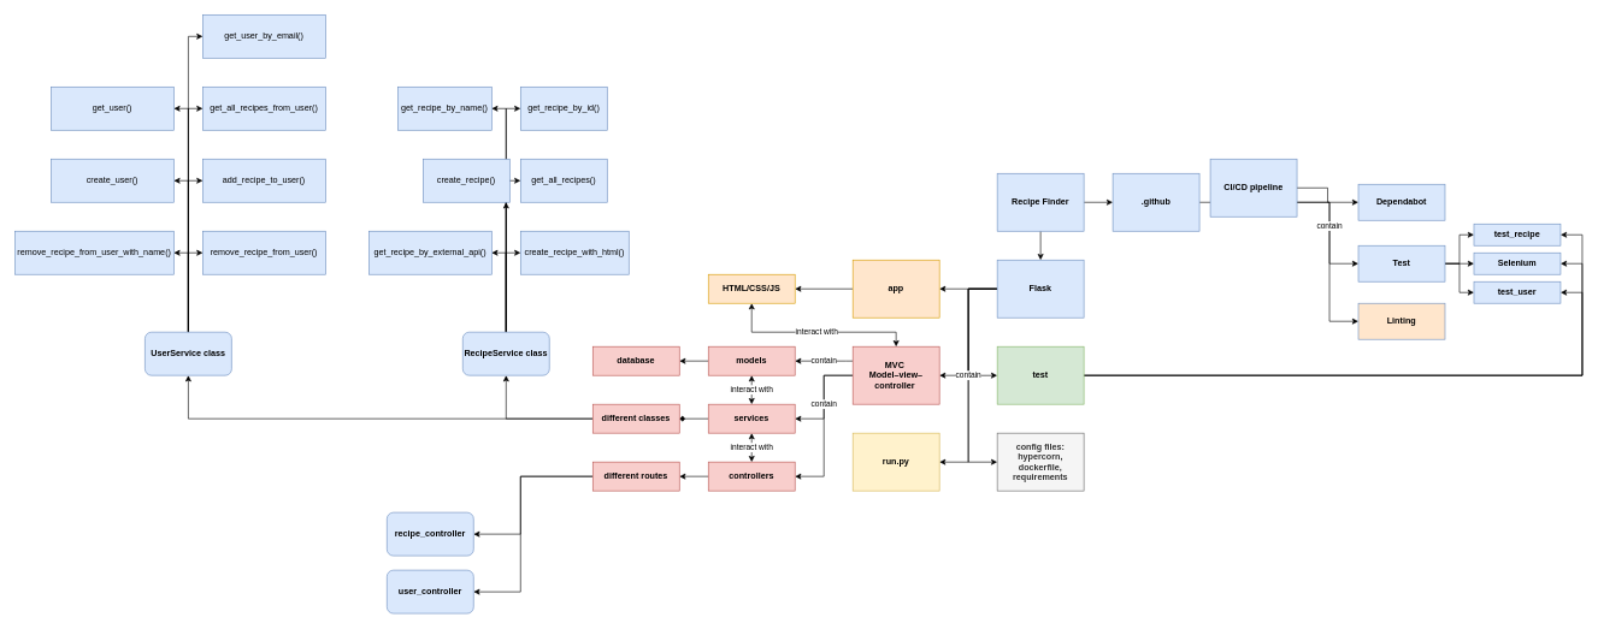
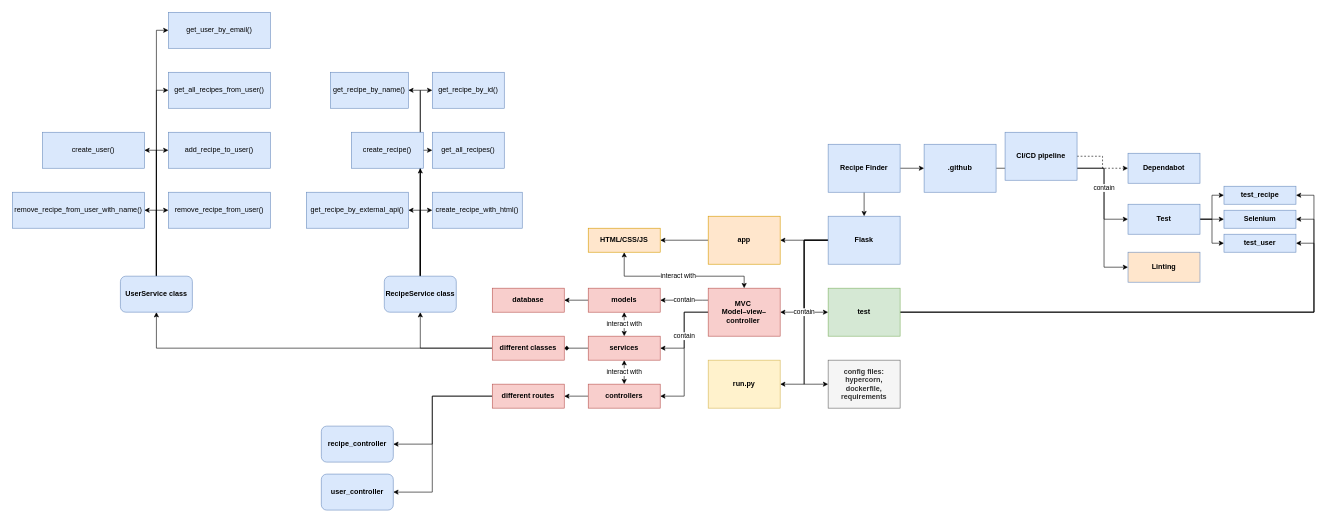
- <mxCell id="75" value="get_user()" style="rounded=0;whiteSpace=wrap;html=1;fillColor=#dae8fc;strokeColor=#6c8ebf;" vertex="1" parent="1"><mxGeometry x="70" y="120" width="170" height="60" as="geometry" /></mxCell>
- <mxCell id="72" style="edgeStyle=orthogonalEdgeStyle;rounded=0;orthogonalLoop=1;jettySize=auto;html=1;" edge="1" parent="1" source="74" target="75"><mxGeometry relative="1" as="geometry"><Array as="points"><mxPoint x="260" y="150" /></Array></mxGeometry></mxCell>
- <mxCell id="49" style="edgeStyle=orthogonalEdgeStyle;rounded=0;orthogonalLoop=1;jettySize=auto;html=1;" parent="1" source="52" target="53" edge="1"><mxGeometry relative="1" as="geometry" /></mxCell>
+ <mxCell id="49" style="edgeStyle=orthogonalEdgeStyle;rounded=0;orthogonalLoop=1;jettySize=auto;html=1;dashed=1;" parent="1" source="52" target="53" edge="1"><mxGeometry relative="1" as="geometry" /></mxCell>
